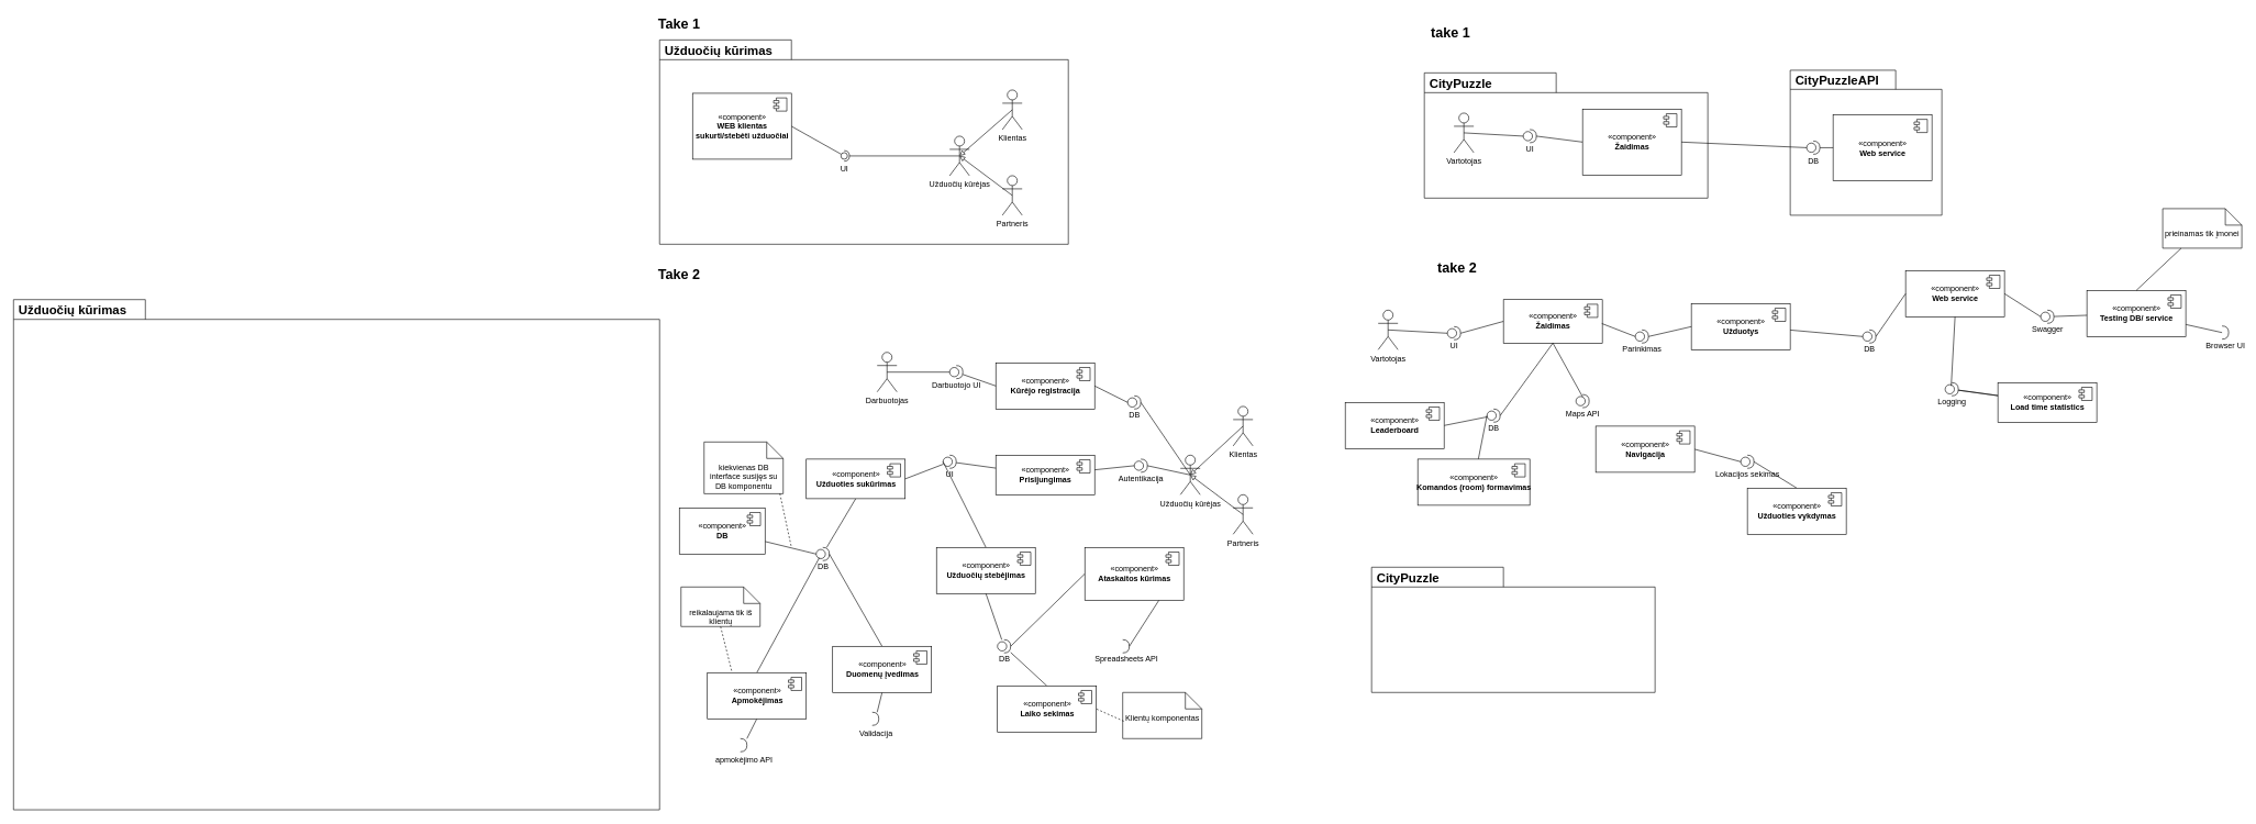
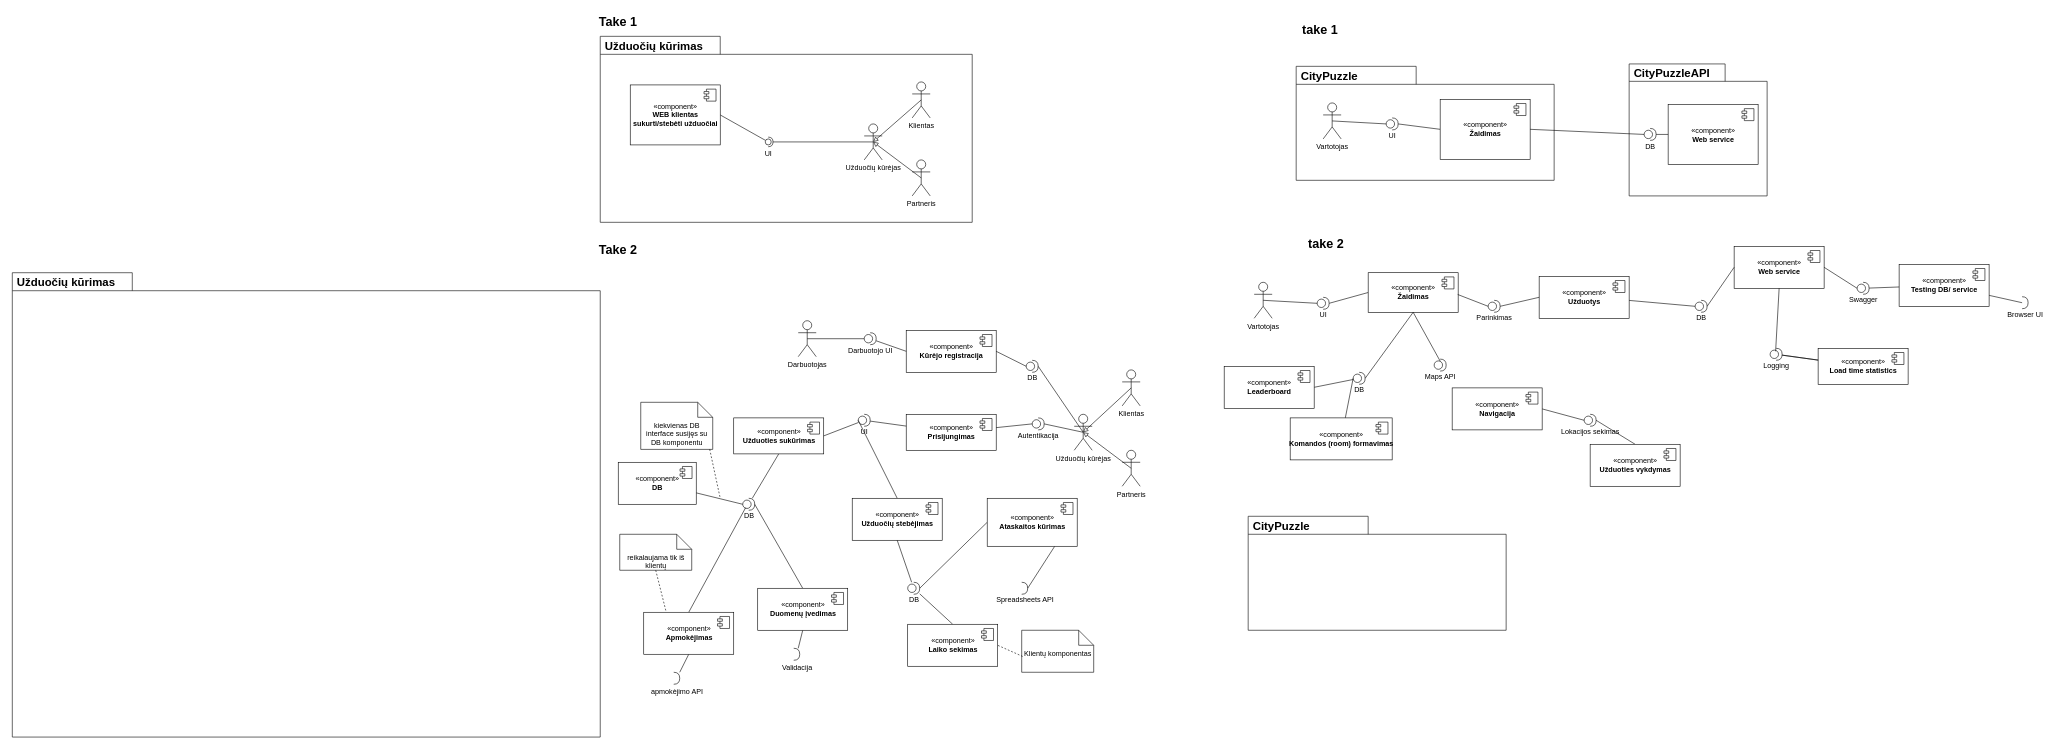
- <mxCell id="124" value="prieinamas tik įmonei" style="shape=note2;boundedLbl=1;whiteSpace=wrap;html=1;size=25;verticalAlign=top;align=center;fontSize=12;strokeColor=#000000;fillColor=none;" vertex="1" parent="1"><mxGeometry x="3280" y="316" width="120" height="60" as="geometry" /></mxCell>
- <mxCell id="123" style="edgeStyle=none;rounded=0;orthogonalLoop=1;jettySize=auto;html=1;entryX=0.5;entryY=0;entryDx=0;entryDy=0;fontSize=12;endArrow=none;endFill=0;endSize=11;strokeColor=#000000;" edge="1" parent="1" source="124" target="118"><mxGeometry relative="1" as="geometry" /></mxCell>
